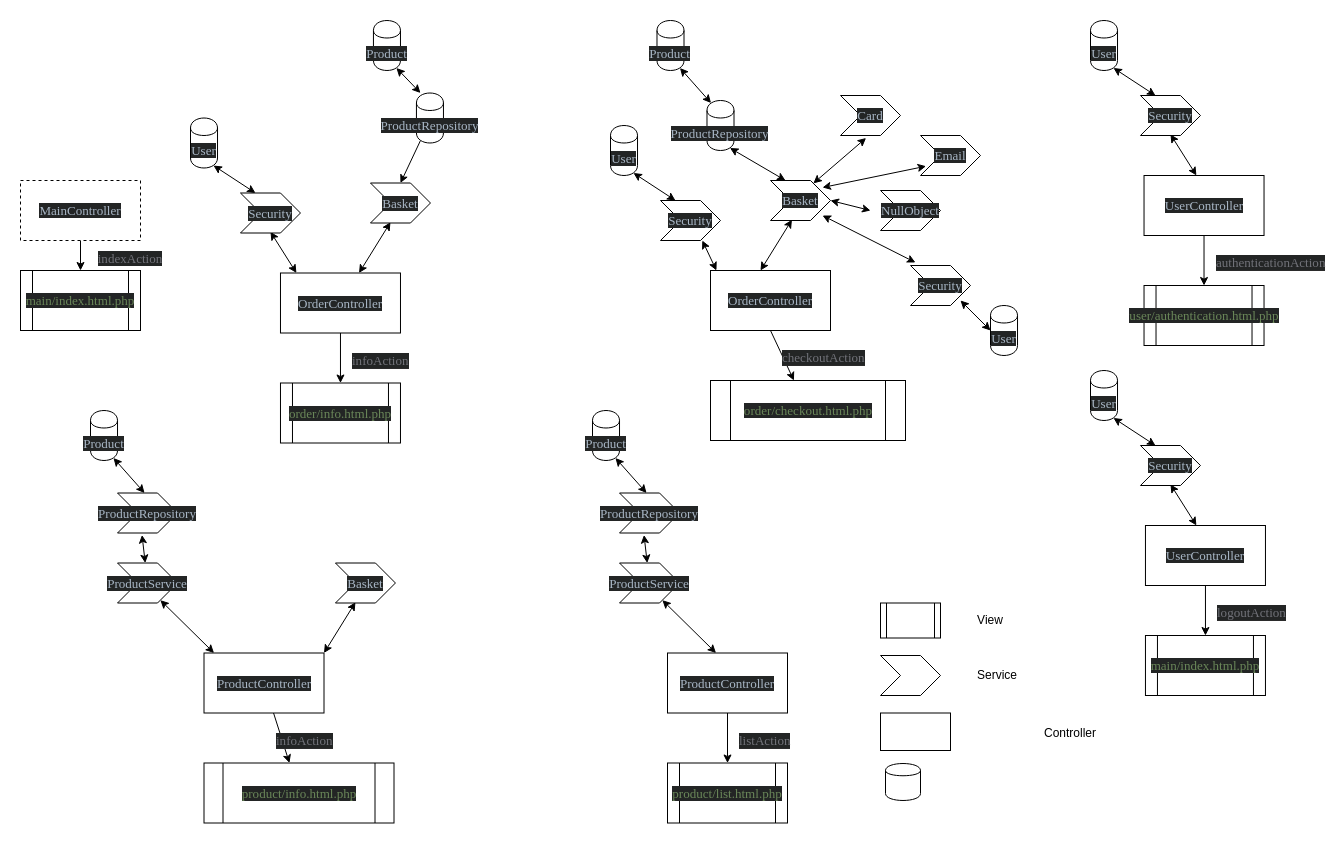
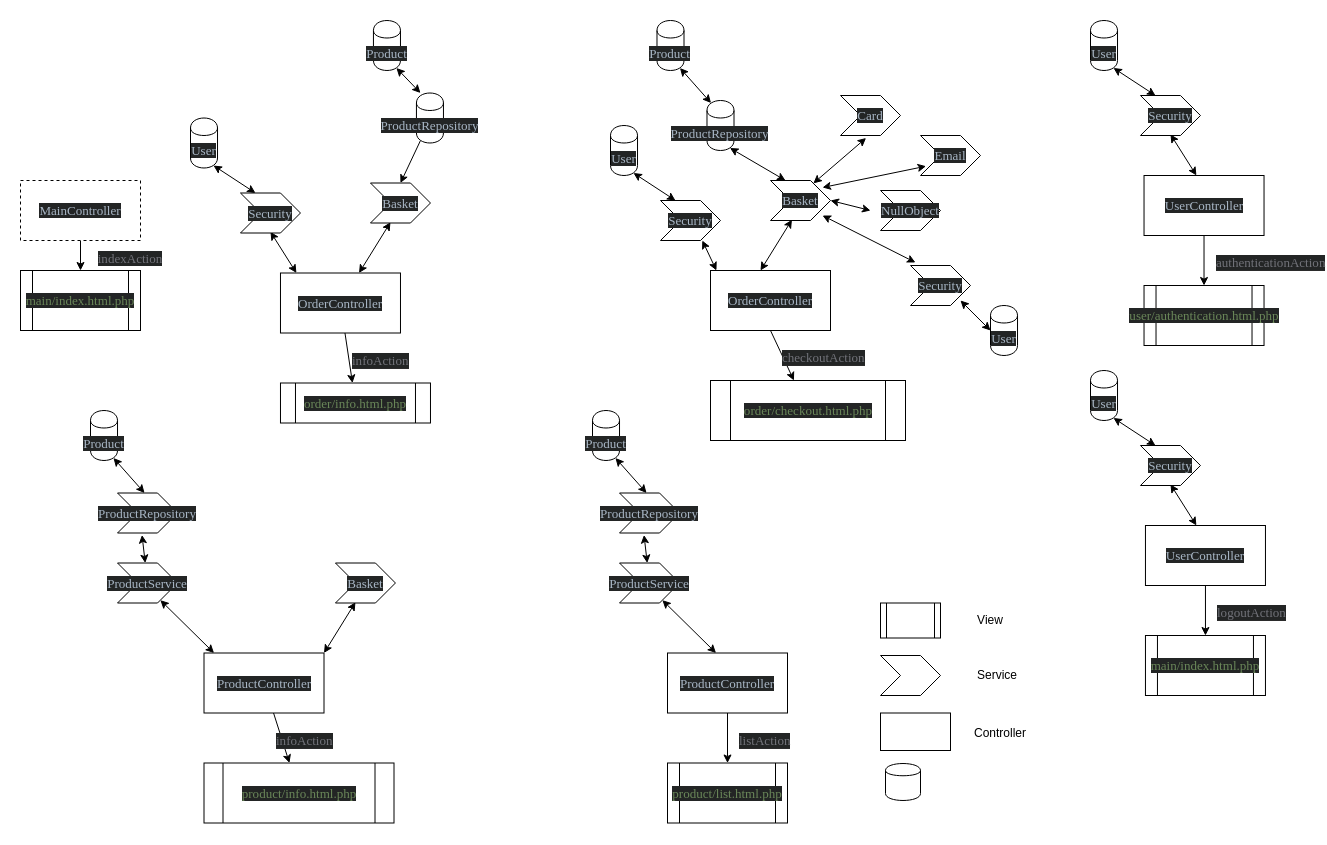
- <mxCell id="9" value="&lt;pre style=&quot;background-color: #2b2b2b ; color: #a9b7c6 ; font-family: &amp;#34;consolas&amp;#34; ; font-size: 9.8pt&quot;&gt;&lt;pre style=&quot;font-family: &amp;#34;consolas&amp;#34; ; font-size: 9.8pt&quot;&gt;&lt;span style=&quot;color: #6a8759 ; background-color: #232525&quot;&gt;order/info.html.php&lt;/span&gt;&lt;/pre&gt;&lt;/pre&gt;" style="shape=process;whiteSpace=wrap;html=1;backgroundOutline=1;" vertex="1" parent="1"><mxGeometry x="279.98" y="382.5" width="120" height="60" as="geometry" /></mxCell>
+ <mxCell id="9" value="&lt;pre style=&quot;background-color: #2b2b2b ; color: #a9b7c6 ; font-family: &amp;#34;consolas&amp;#34; ; font-size: 9.8pt&quot;&gt;&lt;pre style=&quot;font-family: &amp;#34;consolas&amp;#34; ; font-size: 9.8pt&quot;&gt;&lt;span style=&quot;color: #6a8759 ; background-color: #232525&quot;&gt;order/info.html.php&lt;/span&gt;&lt;/pre&gt;&lt;/pre&gt;" style="shape=process;whiteSpace=wrap;html=1;backgroundOutline=1;" vertex="1" parent="1"><mxGeometry x="279.98" y="382.5" width="150" height="40" as="geometry" /></mxCell>
- <mxCell id="88" value="Controller" style="text;html=1;strokeColor=none;fillColor=none;align=center;verticalAlign=middle;whiteSpace=wrap;rounded=0;" vertex="1" parent="1"><mxGeometry x="1050" y="722.5" width="40" height="20" as="geometry" /></mxCell>
+ <mxCell id="88" value="Controller" style="text;html=1;strokeColor=none;fillColor=none;align=center;verticalAlign=middle;whiteSpace=wrap;rounded=0;" vertex="1" parent="1"><mxGeometry x="980" y="722.5" width="40" height="20" as="geometry" /></mxCell>
